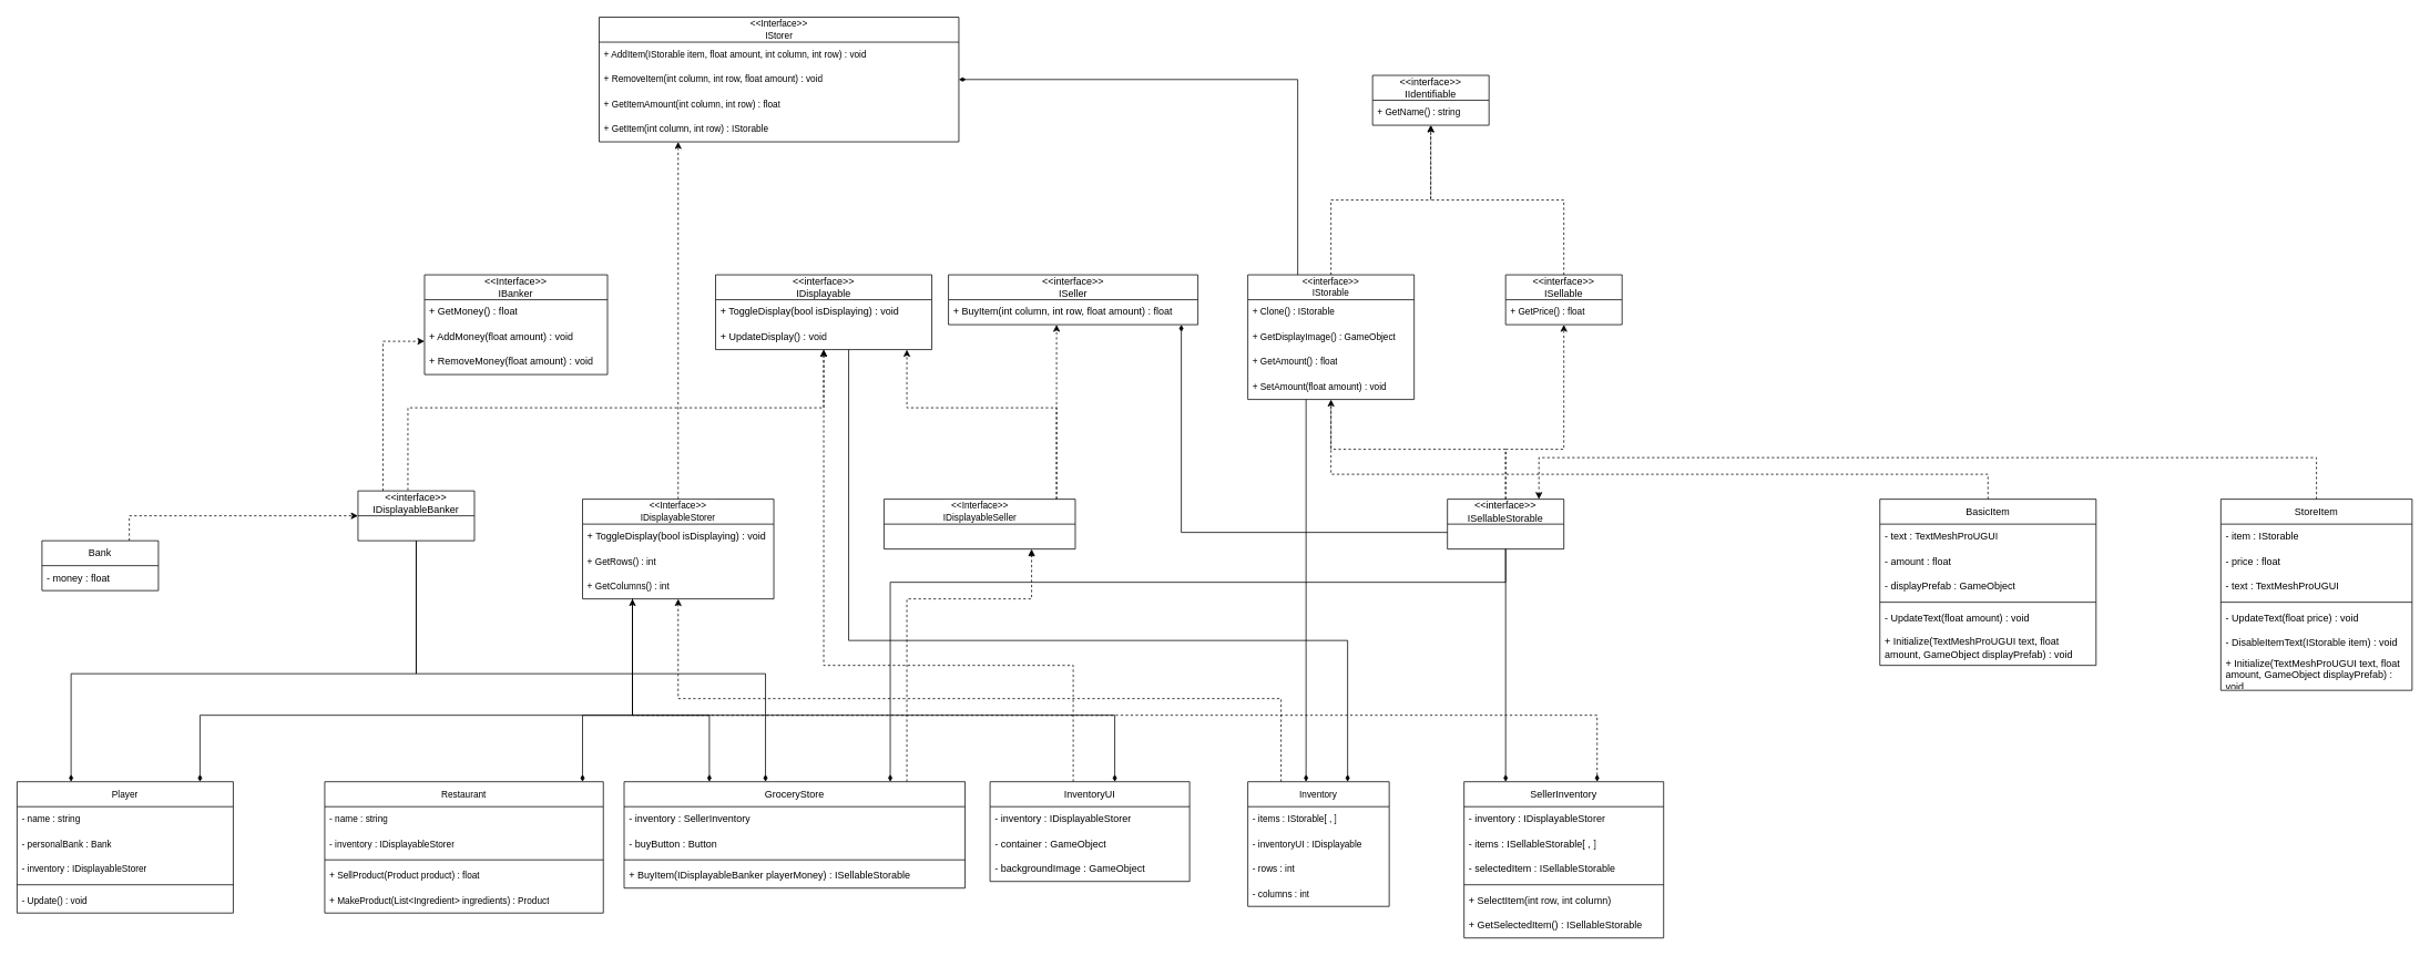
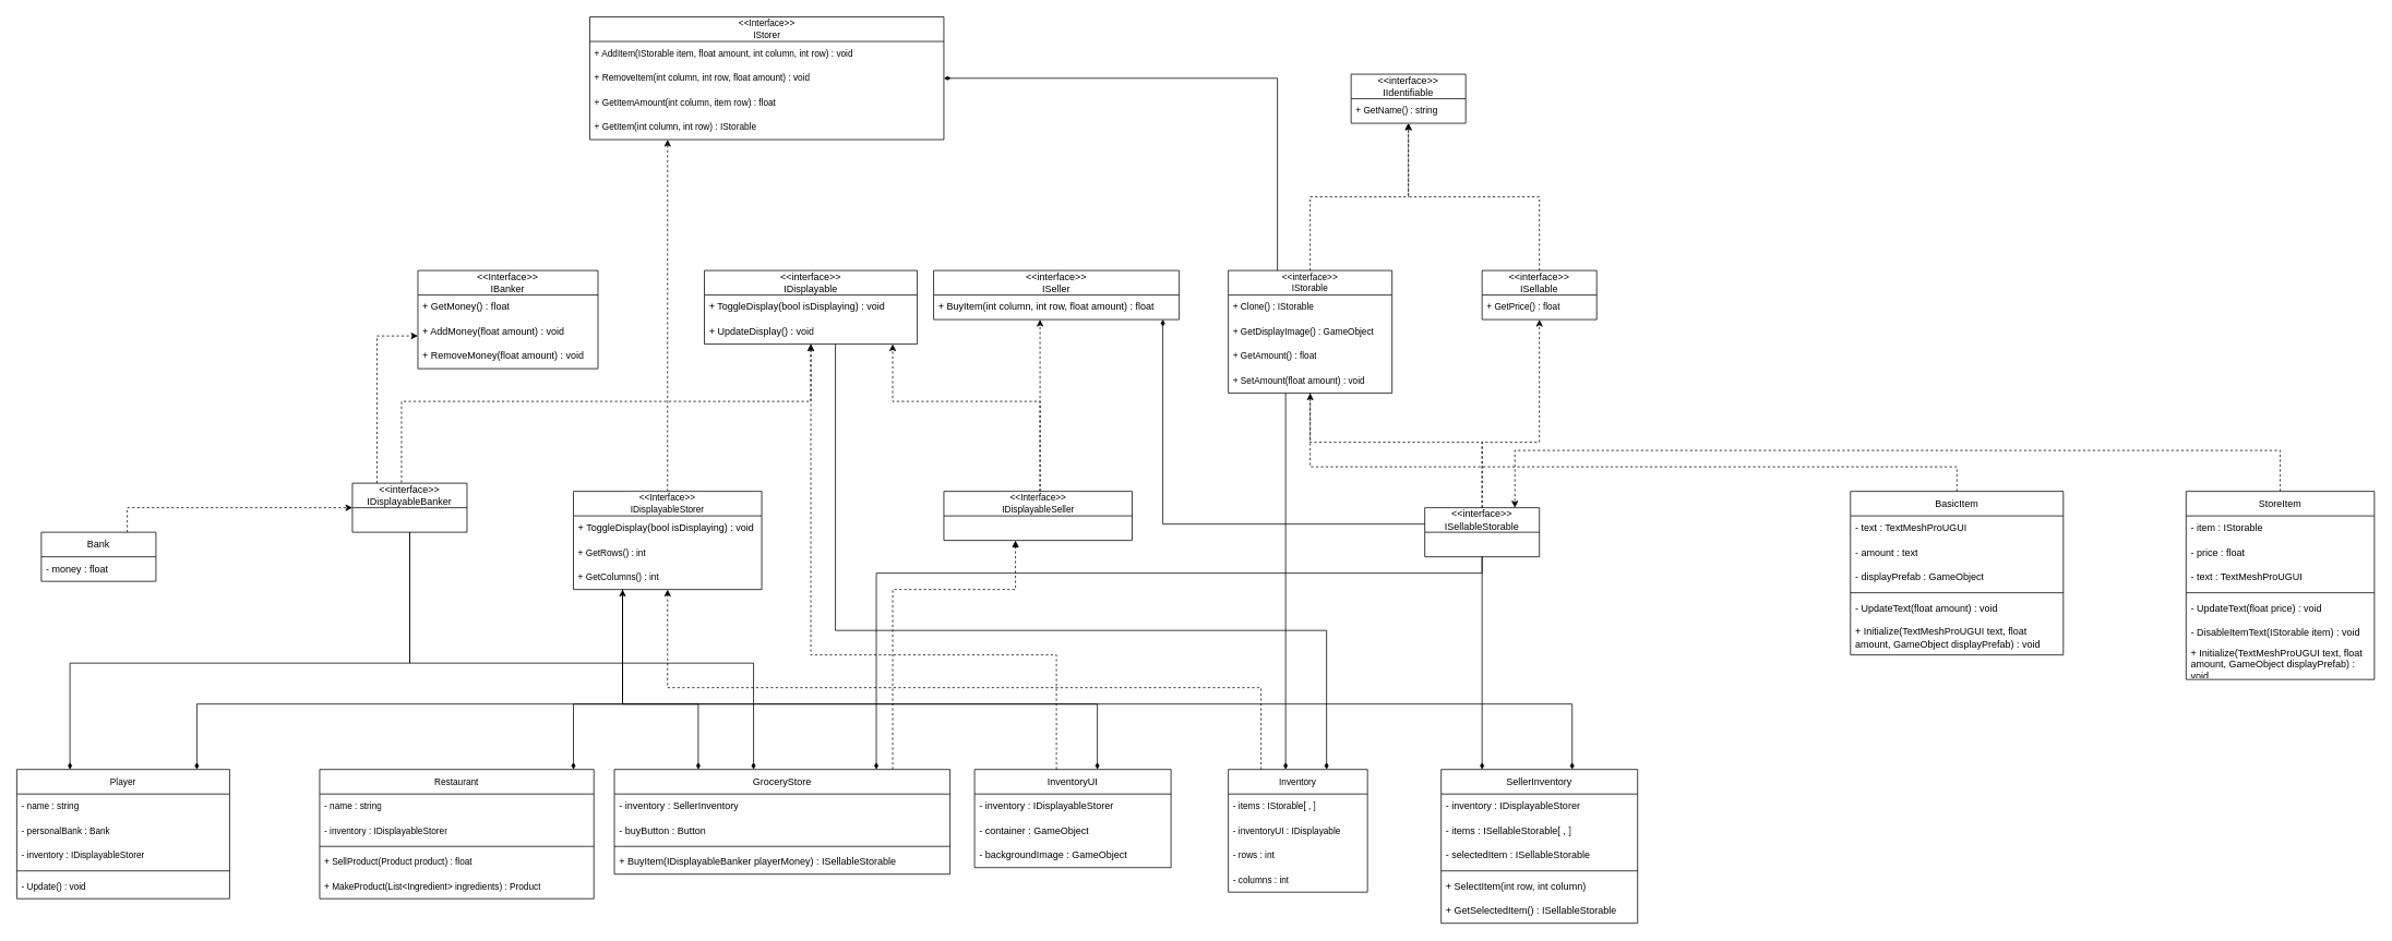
- <mxCell id="14" value="+ GetItemAmount(int column, int row) : float" style="text;strokeColor=none;fillColor=none;align=left;verticalAlign=middle;spacingLeft=4;spacingRight=4;overflow=hidden;points=[[0,0.5],[1,0.5]];portConstraint=eastwest;rotatable=0;whiteSpace=wrap;html=1;fontFamily=Helvetica;fontSize=11;fontColor=default;labelBackgroundColor=default;" parent="11" vertex="1"><mxGeometry y="90" width="432.5" height="30" as="geometry" /></mxCell>
+ <mxCell id="14" value="+ GetItemAmount(int column, item row) : float" style="text;strokeColor=none;fillColor=none;align=left;verticalAlign=middle;spacingLeft=4;spacingRight=4;overflow=hidden;points=[[0,0.5],[1,0.5]];portConstraint=eastwest;rotatable=0;whiteSpace=wrap;html=1;fontFamily=Helvetica;fontSize=11;fontColor=default;labelBackgroundColor=default;" parent="11" vertex="1"><mxGeometry y="90" width="432.5" height="30" as="geometry" /></mxCell>
- <mxCell id="90" value="&lt;div&gt;&amp;lt;&amp;lt;Interface&amp;gt;&amp;gt;&lt;/div&gt;IDisplayableSeller" style="swimlane;fontStyle=0;childLayout=stackLayout;horizontal=1;startSize=30;horizontalStack=0;resizeParent=1;resizeParentMax=0;resizeLast=0;collapsible=1;marginBottom=0;whiteSpace=wrap;html=1;fontFamily=Helvetica;fontSize=11;fontColor=default;labelBackgroundColor=default;" parent="1" vertex="1"><mxGeometry x="1062.5" y="600" width="230" height="60" as="geometry" /></mxCell>
+ <mxCell id="90" value="&lt;div&gt;&amp;lt;&amp;lt;Interface&amp;gt;&amp;gt;&lt;/div&gt;IDisplayableSeller" style="swimlane;fontStyle=0;childLayout=stackLayout;horizontal=1;startSize=30;horizontalStack=0;resizeParent=1;resizeParentMax=0;resizeLast=0;collapsible=1;marginBottom=0;whiteSpace=wrap;html=1;fontFamily=Helvetica;fontSize=11;fontColor=default;labelBackgroundColor=default;" parent="1" vertex="1"><mxGeometry x="1152.5" y="600" width="230" height="60" as="geometry" /></mxCell>
- <mxCell id="84" value="&amp;lt;&amp;lt;interface&amp;gt;&amp;gt;&lt;div&gt;ISellableStorable&lt;/div&gt;" style="swimlane;fontStyle=0;childLayout=stackLayout;horizontal=1;startSize=30;horizontalStack=0;resizeParent=1;resizeParentMax=0;resizeLast=0;collapsible=1;marginBottom=0;whiteSpace=wrap;html=1;" parent="1" vertex="1"><mxGeometry x="1740" y="600" width="140" height="60" as="geometry" /></mxCell>
+ <mxCell id="84" value="&amp;lt;&amp;lt;interface&amp;gt;&amp;gt;&lt;div&gt;ISellableStorable&lt;/div&gt;" style="swimlane;fontStyle=0;childLayout=stackLayout;horizontal=1;startSize=30;horizontalStack=0;resizeParent=1;resizeParentMax=0;resizeLast=0;collapsible=1;marginBottom=0;whiteSpace=wrap;html=1;" parent="1" vertex="1"><mxGeometry x="1740" y="620" width="140" height="60" as="geometry" /></mxCell>
- <mxCell id="95" value="- amount : float" style="text;strokeColor=none;fillColor=none;align=left;verticalAlign=middle;spacingLeft=4;spacingRight=4;overflow=hidden;points=[[0,0.5],[1,0.5]];portConstraint=eastwest;rotatable=0;whiteSpace=wrap;html=1;" vertex="1" parent="93"><mxGeometry y="60" width="260" height="30" as="geometry" /></mxCell>
+ <mxCell id="95" value="- amount : text" style="text;strokeColor=none;fillColor=none;align=left;verticalAlign=middle;spacingLeft=4;spacingRight=4;overflow=hidden;points=[[0,0.5],[1,0.5]];portConstraint=eastwest;rotatable=0;whiteSpace=wrap;html=1;" vertex="1" parent="93"><mxGeometry y="60" width="260" height="30" as="geometry" /></mxCell>
- <mxCell id="70" style="edgeStyle=orthogonalEdgeStyle;rounded=0;orthogonalLoop=1;jettySize=auto;html=1;endArrow=none;startFill=1;startArrow=diamondThin;dashed=1;" parent="1" source="72" target="27" edge="1"><mxGeometry relative="1" as="geometry"><mxPoint x="2352.5" y="985" as="sourcePoint" /><mxPoint x="1382.5" y="420" as="targetPoint" /><Array as="points"><mxPoint x="1920" y="860" /><mxPoint x="760" y="860" /></Array></mxGeometry></mxCell>
+ <mxCell id="70" style="edgeStyle=orthogonalEdgeStyle;rounded=0;orthogonalLoop=1;jettySize=auto;html=1;endArrow=none;startFill=1;startArrow=diamondThin;" parent="1" source="72" target="27" edge="1"><mxGeometry relative="1" as="geometry"><mxPoint x="2352.5" y="985" as="sourcePoint" /><mxPoint x="1382.5" y="420" as="targetPoint" /><Array as="points"><mxPoint x="1920" y="860" /><mxPoint x="760" y="860" /></Array></mxGeometry></mxCell>
